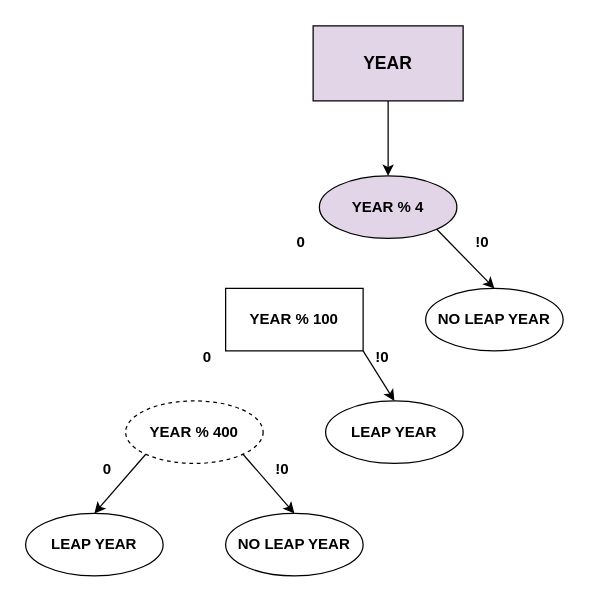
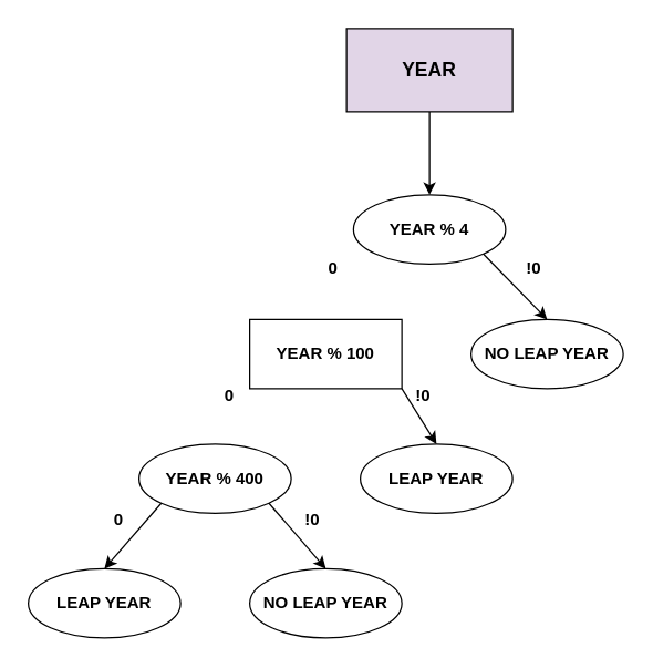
- <mxCell id="4" value="&lt;b&gt;&lt;font style=&quot;font-size: 12px;&quot;&gt;YEAR % 4&lt;/font&gt;&lt;/b&gt;" style="ellipse;whiteSpace=wrap;html=1;fillColor=#e1d5e7;" vertex="1" parent="1"><mxGeometry x="255" y="140" width="110" height="50" as="geometry" /></mxCell>
+ <mxCell id="4" value="&lt;b&gt;&lt;font style=&quot;font-size: 12px;&quot;&gt;YEAR % 4&lt;/font&gt;&lt;/b&gt;" style="ellipse;whiteSpace=wrap;html=1;" vertex="1" parent="1"><mxGeometry x="255" y="140" width="110" height="50" as="geometry" /></mxCell>
- <mxCell id="10" value="&lt;b&gt;YEAR % 400&lt;/b&gt;" style="ellipse;whiteSpace=wrap;html=1;dashed=1;" vertex="1" parent="1"><mxGeometry x="100" y="320" width="110" height="50" as="geometry" /></mxCell>
+ <mxCell id="10" value="&lt;b&gt;YEAR % 400&lt;/b&gt;" style="ellipse;whiteSpace=wrap;html=1;" vertex="1" parent="1"><mxGeometry x="100" y="320" width="110" height="50" as="geometry" /></mxCell>
